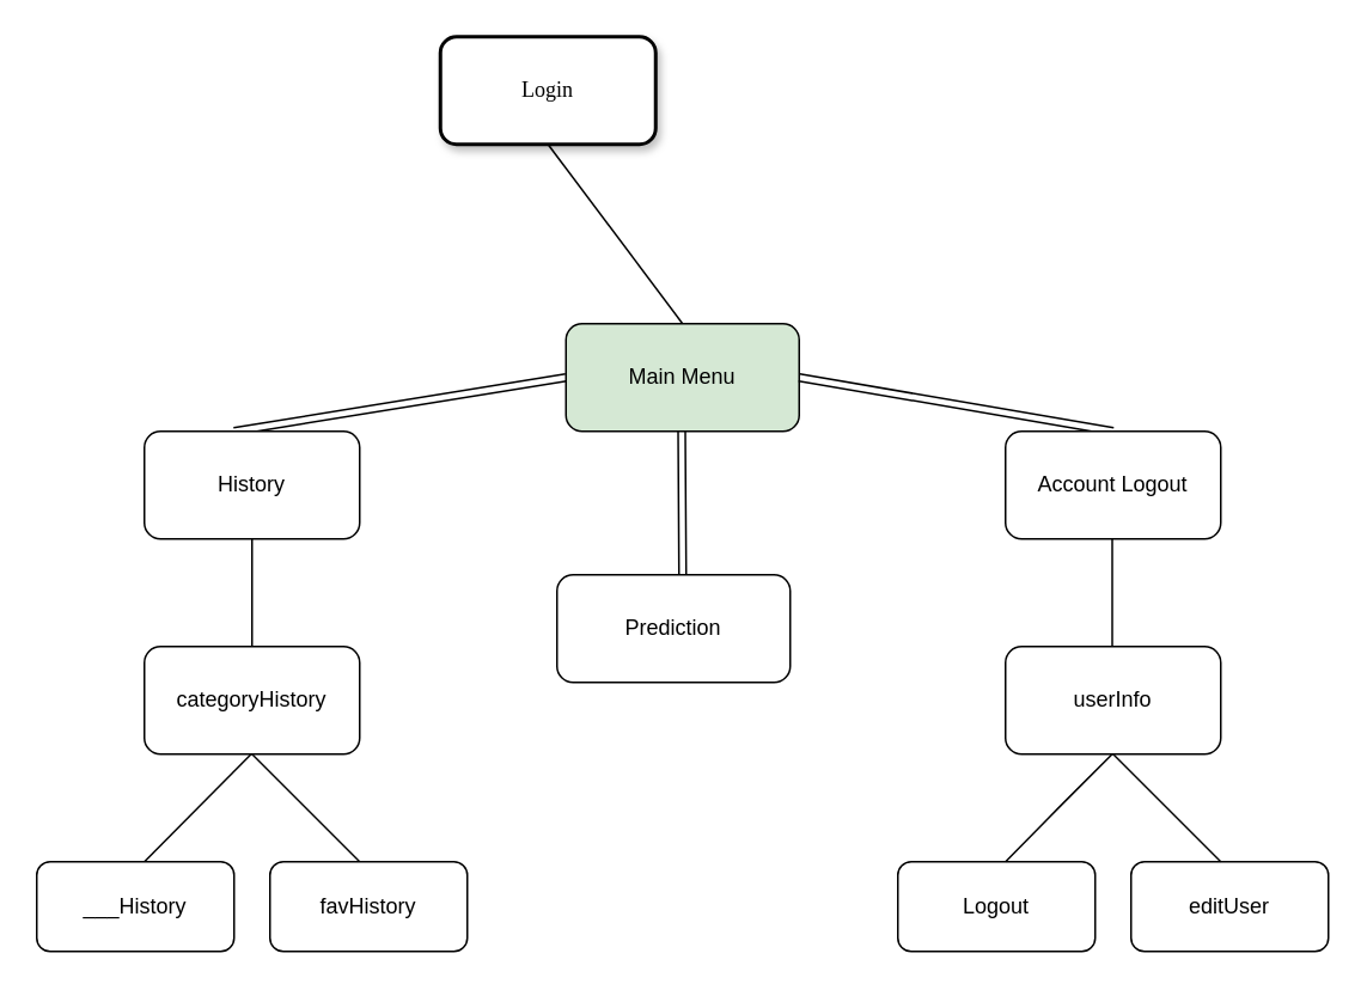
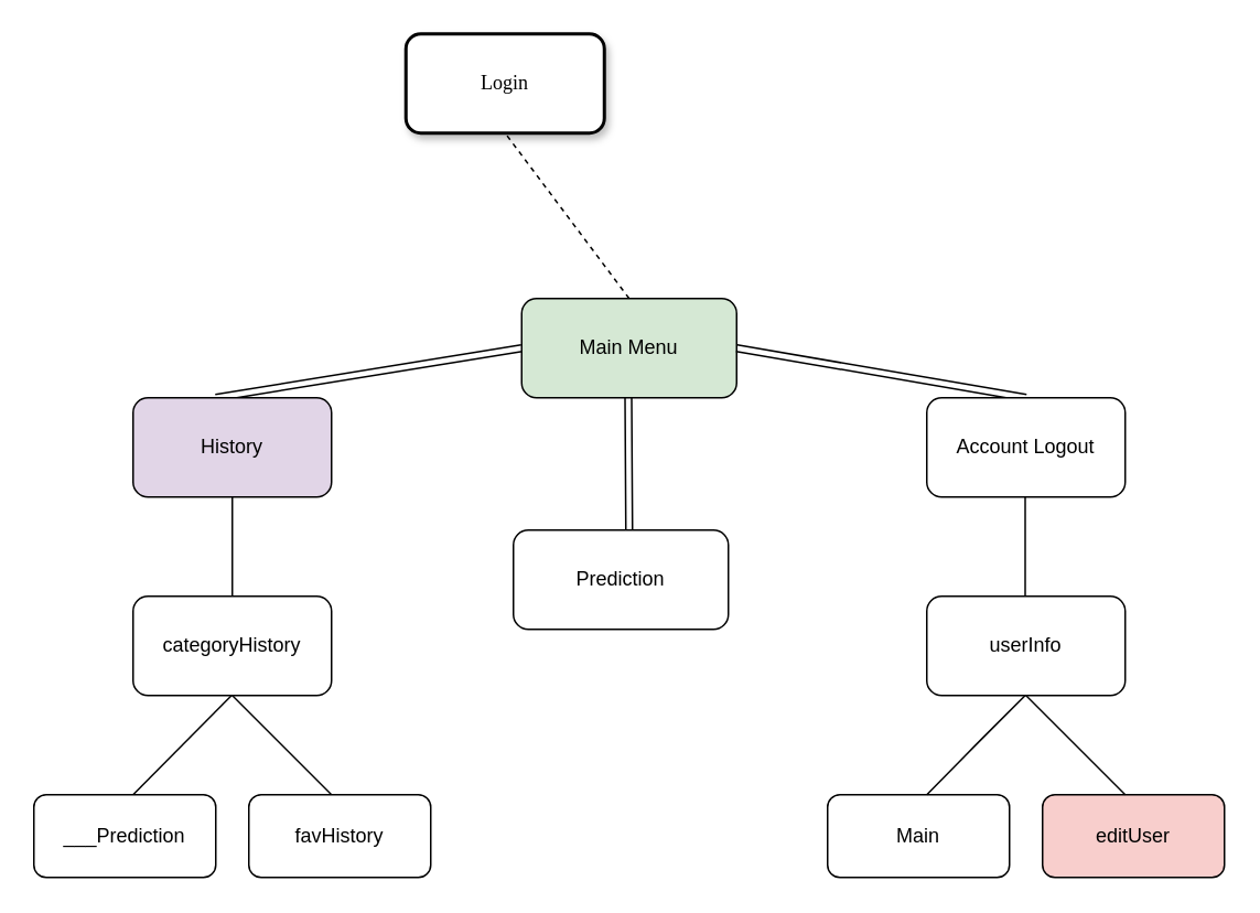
- <mxCell id="3" value="" style="endArrow=none;html=1;rounded=0;entryX=0.5;entryY=1;entryDx=0;entryDy=0;exitX=0.5;exitY=0;exitDx=0;exitDy=0;" edge="1" parent="1" source="4" target="2"><mxGeometry width="50" height="50" relative="1" as="geometry"><mxPoint x="380" y="160" as="sourcePoint" /><mxPoint x="470" y="280" as="targetPoint" /></mxGeometry></mxCell>
+ <mxCell id="3" value="" style="endArrow=none;html=1;rounded=0;entryX=0.5;entryY=1;entryDx=0;entryDy=0;exitX=0.5;exitY=0;exitDx=0;exitDy=0;dashed=1;" edge="1" parent="1" source="4" target="2"><mxGeometry width="50" height="50" relative="1" as="geometry"><mxPoint x="380" y="160" as="sourcePoint" /><mxPoint x="470" y="280" as="targetPoint" /></mxGeometry></mxCell>
- <mxCell id="6" value="History" style="rounded=1;whiteSpace=wrap;html=1;" vertex="1" parent="1"><mxGeometry x="80" y="240" width="120" height="60" as="geometry" /></mxCell>
+ <mxCell id="6" value="History" style="rounded=1;whiteSpace=wrap;html=1;fillColor=#e1d5e7;" vertex="1" parent="1"><mxGeometry x="80" y="240" width="120" height="60" as="geometry" /></mxCell>
- <mxCell id="14" value="___History" style="rounded=1;whiteSpace=wrap;html=1;" vertex="1" parent="1"><mxGeometry x="20" y="480" width="110" height="50" as="geometry" /></mxCell>
+ <mxCell id="14" value="___Prediction" style="rounded=1;whiteSpace=wrap;html=1;" vertex="1" parent="1"><mxGeometry x="20" y="480" width="110" height="50" as="geometry" /></mxCell>
- <mxCell id="19" value="Logout" style="rounded=1;whiteSpace=wrap;html=1;" vertex="1" parent="1"><mxGeometry x="500" y="480" width="110" height="50" as="geometry" /></mxCell>
+ <mxCell id="19" value="Main" style="rounded=1;whiteSpace=wrap;html=1;" vertex="1" parent="1"><mxGeometry x="500" y="480" width="110" height="50" as="geometry" /></mxCell>
- <mxCell id="20" value="editUser" style="rounded=1;whiteSpace=wrap;html=1;" vertex="1" parent="1"><mxGeometry x="630" y="480" width="110" height="50" as="geometry" /></mxCell>
+ <mxCell id="20" value="editUser" style="rounded=1;whiteSpace=wrap;html=1;fillColor=#f8cecc;" vertex="1" parent="1"><mxGeometry x="630" y="480" width="110" height="50" as="geometry" /></mxCell>
